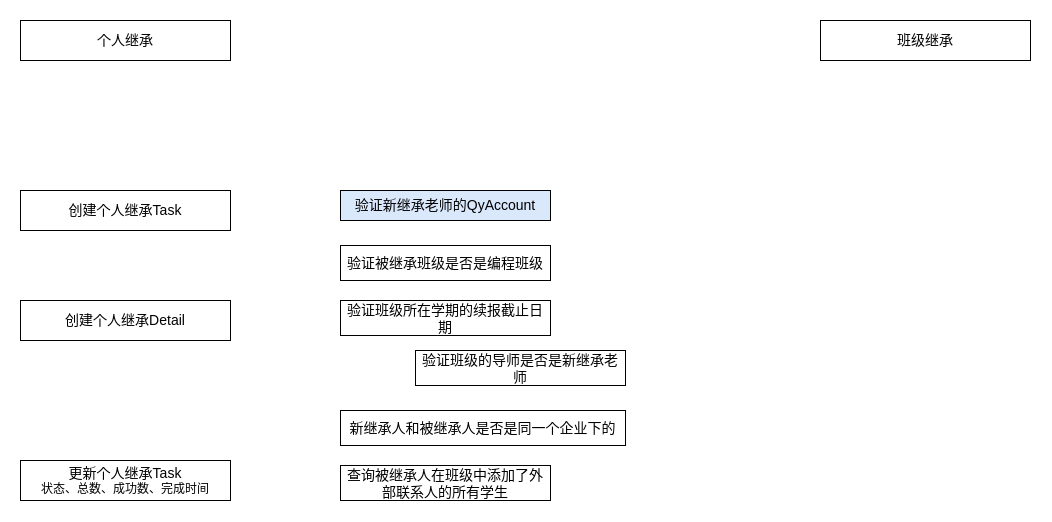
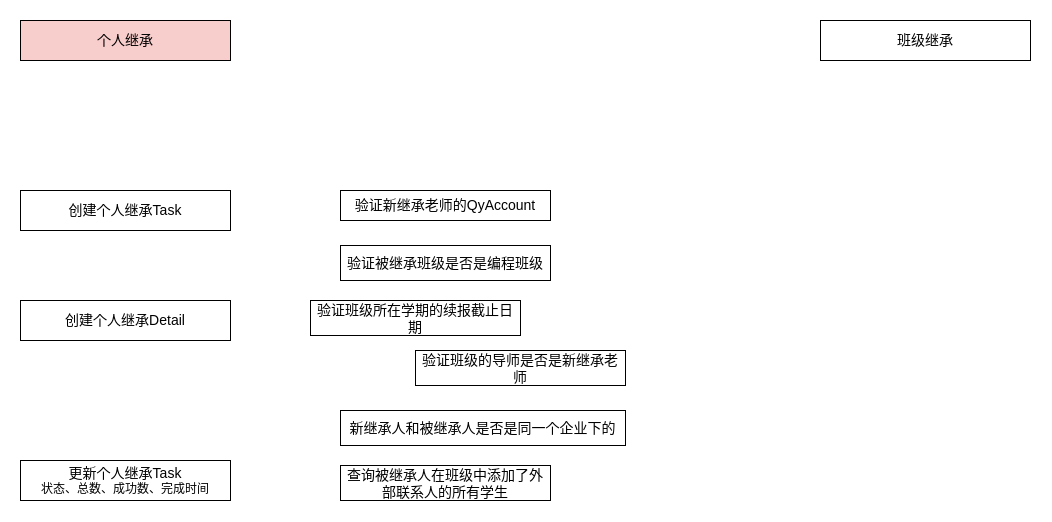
- <mxCell id="2" value="&lt;font style=&quot;font-size: 14px;&quot;&gt;个人继承&lt;/font&gt;" style="rounded=0;whiteSpace=wrap;html=1;" parent="1" vertex="1"><mxGeometry x="20" y="20" width="210" height="40" as="geometry" /></mxCell>
+ <mxCell id="2" value="&lt;font style=&quot;font-size: 14px;&quot;&gt;个人继承&lt;/font&gt;" style="rounded=0;whiteSpace=wrap;html=1;fillColor=#f8cecc;" parent="1" vertex="1"><mxGeometry x="20" y="20" width="210" height="40" as="geometry" /></mxCell>
- <mxCell id="7" value="&lt;font style=&quot;font-size: 14px;&quot;&gt;验证新继承老师的QyAccount&lt;/font&gt;" style="rounded=0;whiteSpace=wrap;html=1;fillColor=#dae8fc;" vertex="1" parent="1"><mxGeometry x="340" y="190" width="210" height="30" as="geometry" /></mxCell>
+ <mxCell id="7" value="&lt;font style=&quot;font-size: 14px;&quot;&gt;验证新继承老师的QyAccount&lt;/font&gt;" style="rounded=0;whiteSpace=wrap;html=1;" vertex="1" parent="1"><mxGeometry x="340" y="190" width="210" height="30" as="geometry" /></mxCell>
- <mxCell id="9" value="&lt;font style=&quot;font-size: 14px;&quot;&gt;验证班级所在学期的续报截止日期&lt;/font&gt;" style="rounded=0;whiteSpace=wrap;html=1;" vertex="1" parent="1"><mxGeometry x="340" y="300" width="210" height="35" as="geometry" /></mxCell>
+ <mxCell id="9" value="&lt;font style=&quot;font-size: 14px;&quot;&gt;验证班级所在学期的续报截止日期&lt;/font&gt;" style="rounded=0;whiteSpace=wrap;html=1;" vertex="1" parent="1"><mxGeometry x="310" y="300" width="210" height="35" as="geometry" /></mxCell>
